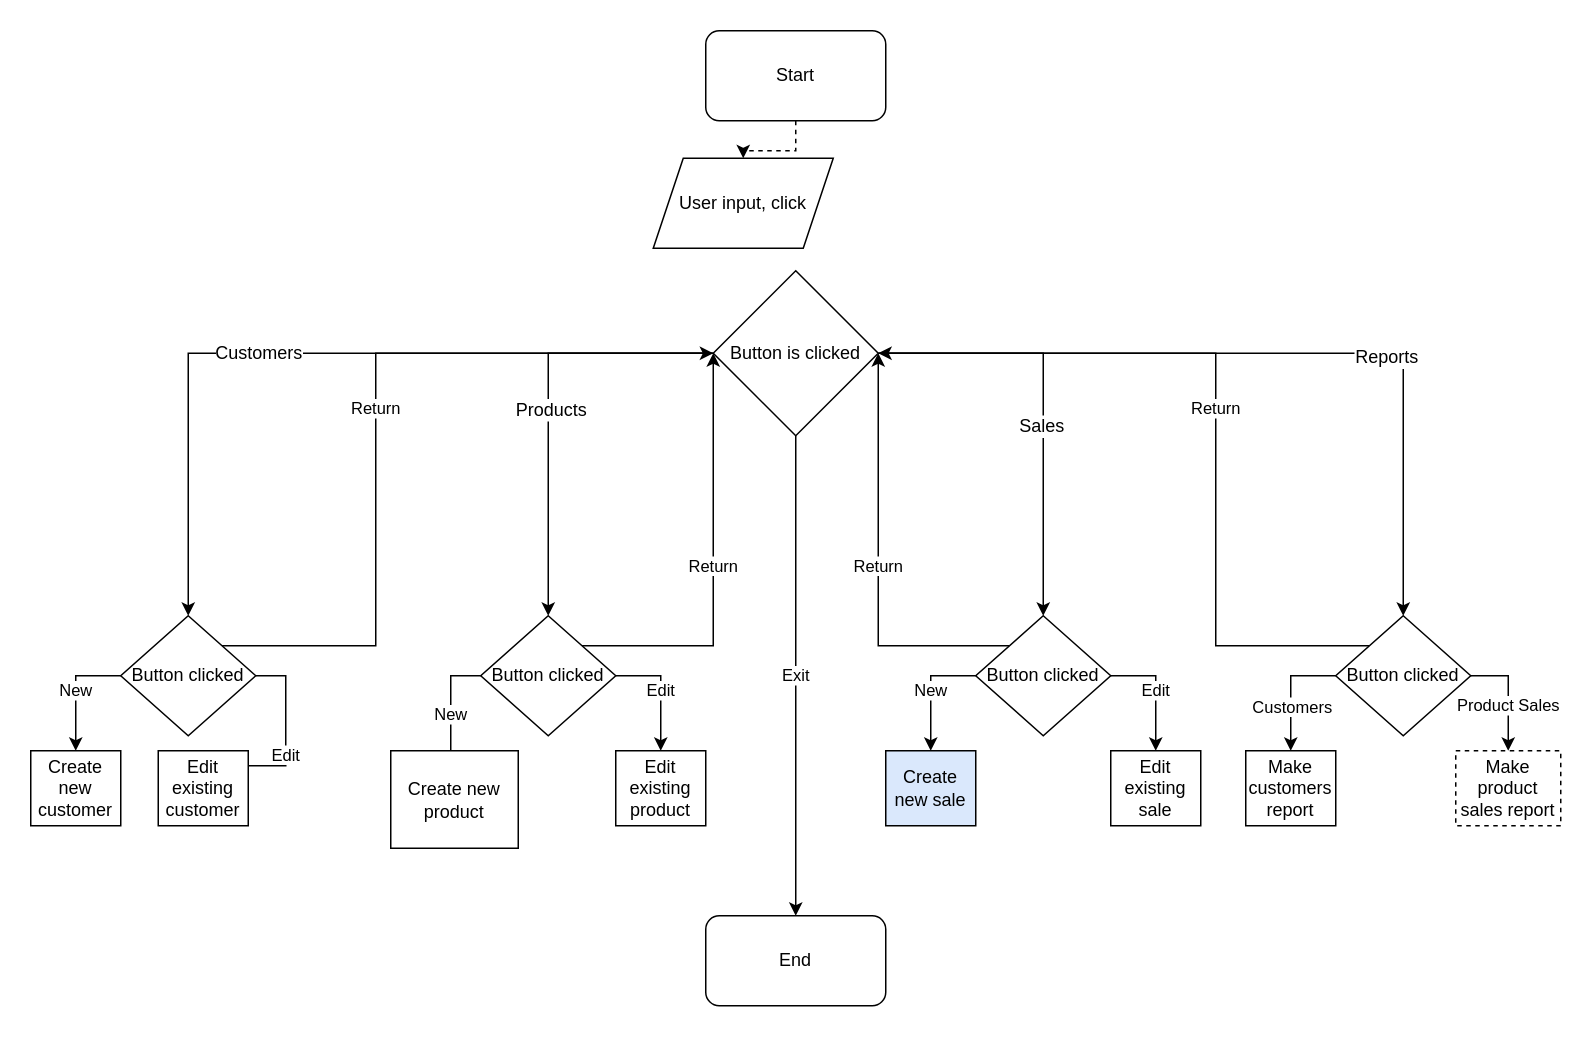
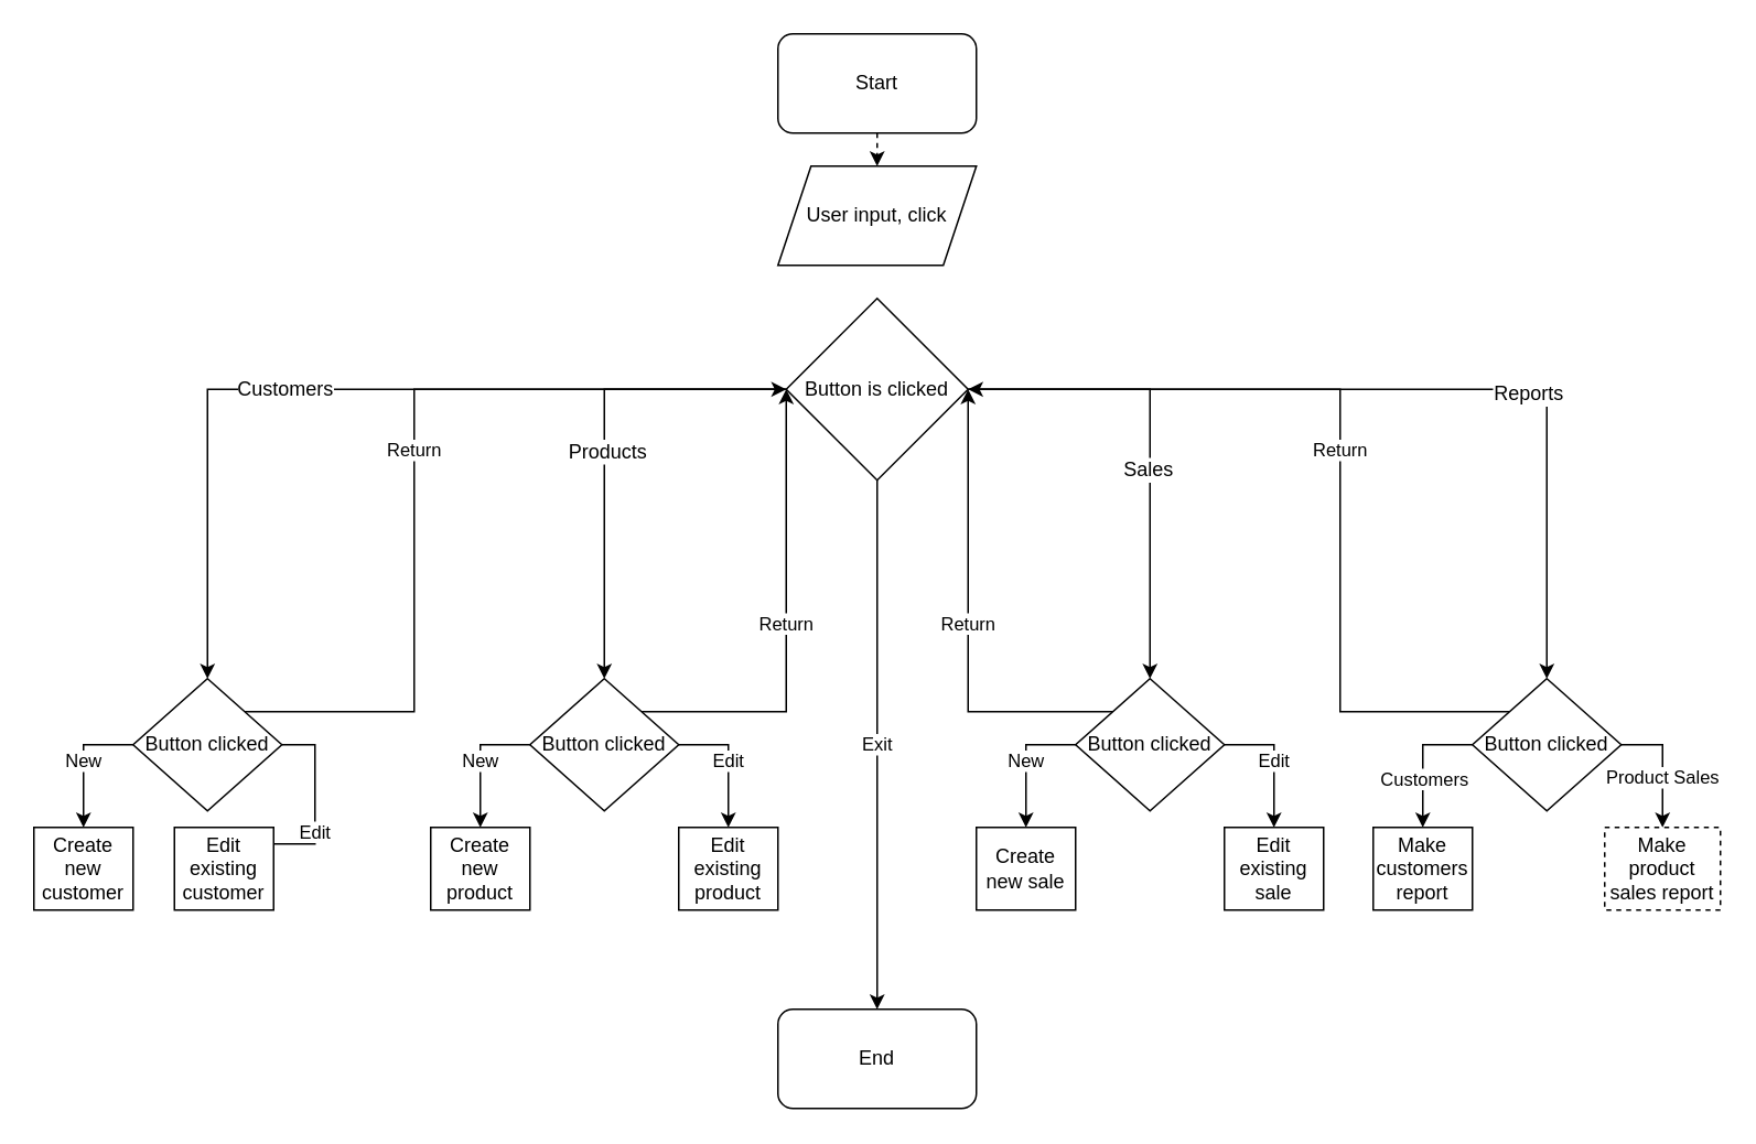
- <mxCell id="40" value="User input, click" style="shape=parallelogram;perimeter=parallelogramPerimeter;whiteSpace=wrap;html=1;fixedSize=1;" parent="1" vertex="1"><mxGeometry x="435" y="105" width="120" height="60" as="geometry" /></mxCell>
+ <mxCell id="40" value="User input, click" style="shape=parallelogram;perimeter=parallelogramPerimeter;whiteSpace=wrap;html=1;fixedSize=1;" parent="1" vertex="1"><mxGeometry x="470" y="100" width="120" height="60" as="geometry" /></mxCell>
- <mxCell id="25" value="&lt;span&gt;Create new sale&lt;/span&gt;" style="rounded=0;whiteSpace=wrap;html=1;fillColor=#dae8fc;" parent="1" vertex="1"><mxGeometry x="590" y="500" width="60" height="50" as="geometry" /></mxCell>
+ <mxCell id="25" value="&lt;span&gt;Create new sale&lt;/span&gt;" style="rounded=0;whiteSpace=wrap;html=1;" parent="1" vertex="1"><mxGeometry x="590" y="500" width="60" height="50" as="geometry" /></mxCell>
- <mxCell id="29" value="Create new product" style="rounded=0;whiteSpace=wrap;html=1;" parent="1" vertex="1"><mxGeometry x="260" y="500" width="85" height="65" as="geometry" /></mxCell>
+ <mxCell id="29" value="Create new product" style="rounded=0;whiteSpace=wrap;html=1;" parent="1" vertex="1"><mxGeometry x="260" y="500" width="60" height="50" as="geometry" /></mxCell>
